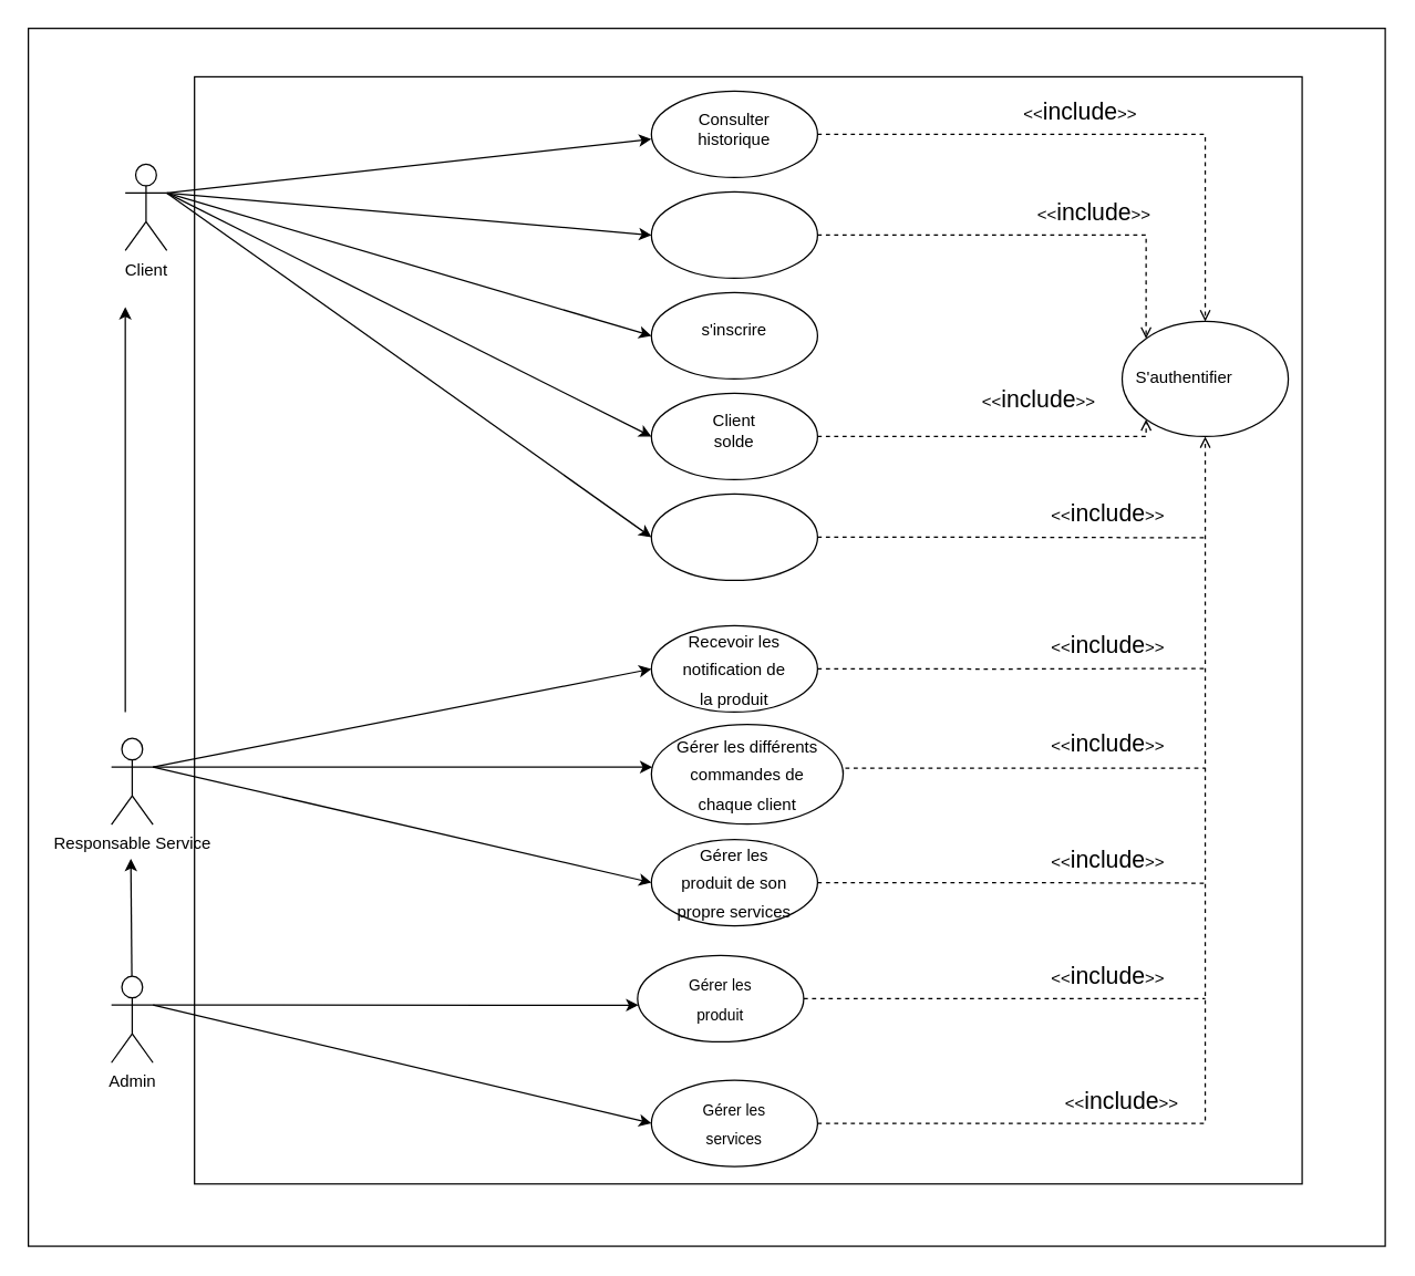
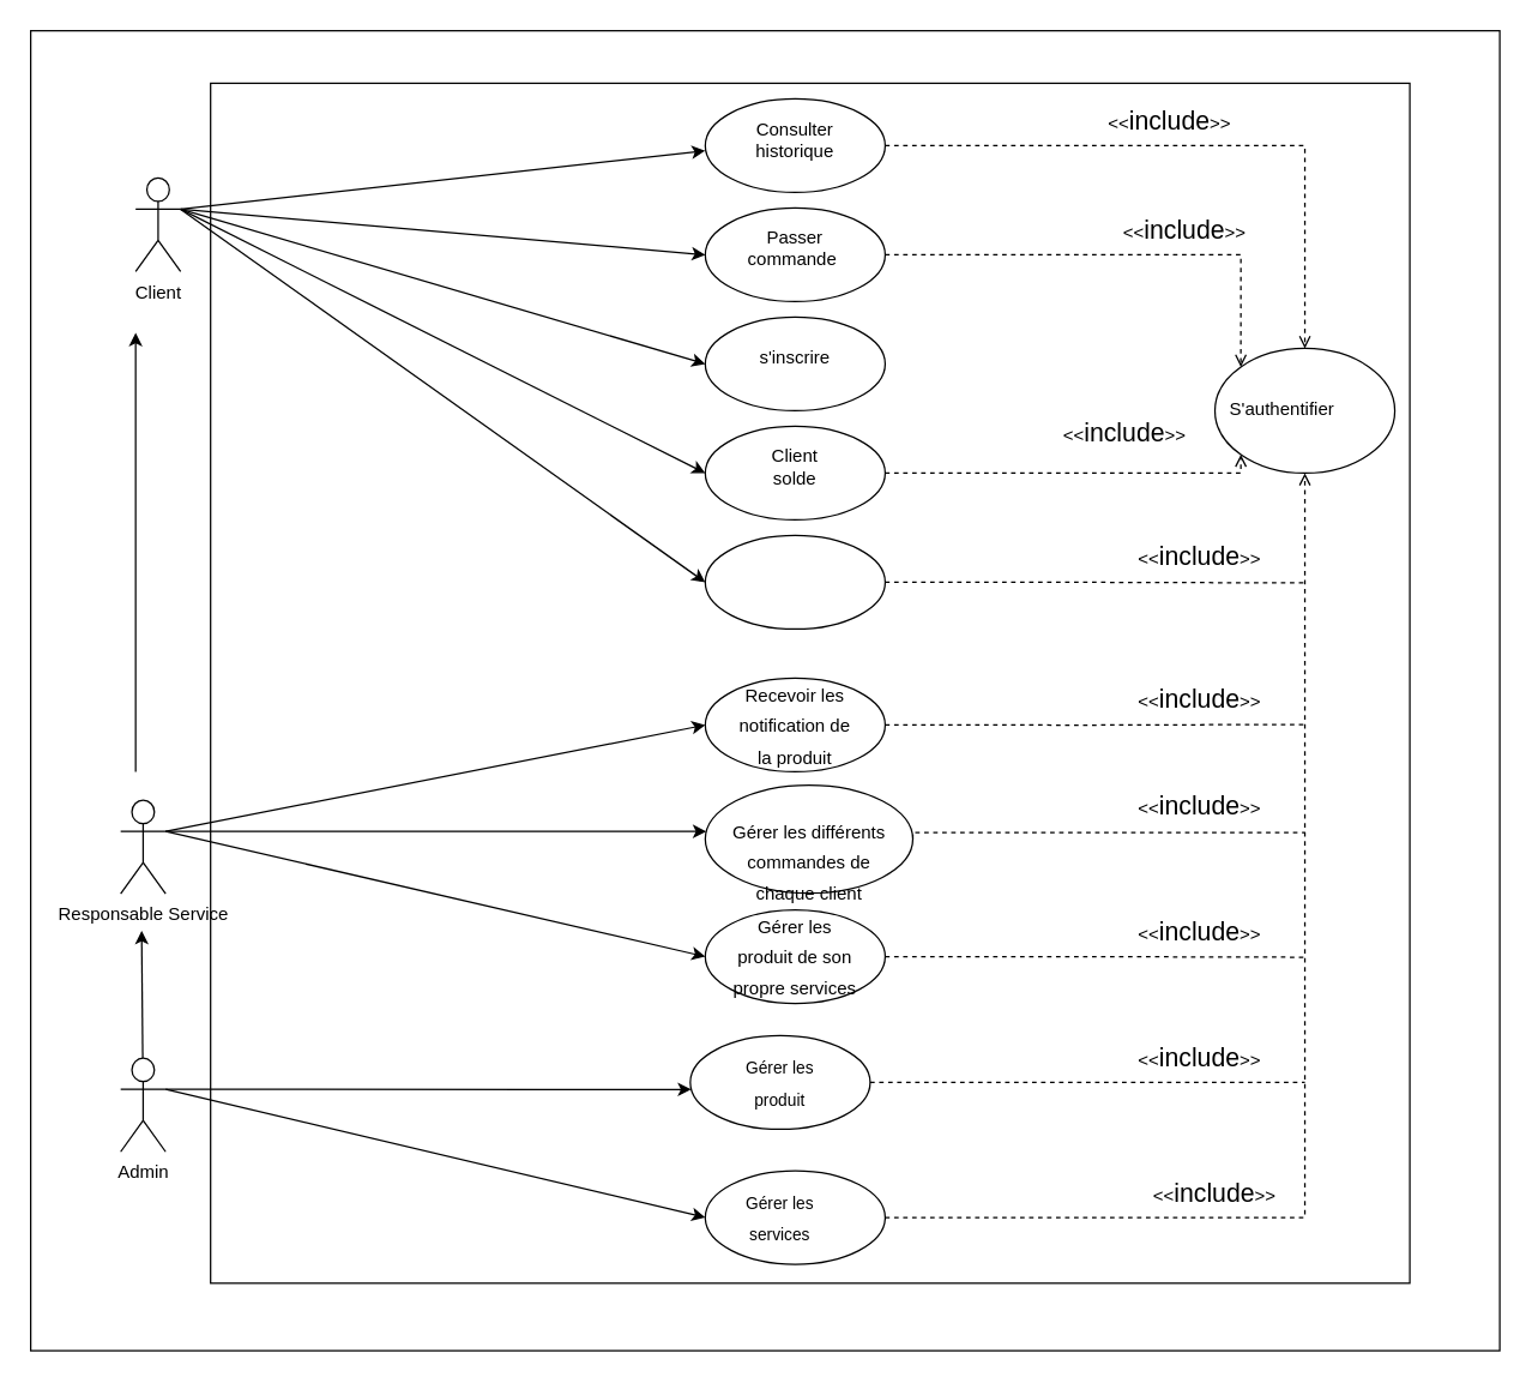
+ <mxCell id="24" value="Passer commande&amp;nbsp;" style="text;html=1;strokeColor=none;fillColor=none;align=center;verticalAlign=middle;whiteSpace=wrap;rounded=0;" parent="22" vertex="1"><mxGeometry x="30" y="15.596" width="60" height="23.394" as="geometry" /></mxCell>
- <mxCell id="60" value="&lt;font style=&quot;font-size: 12px;&quot;&gt;Gérer les différents commandes de chaque client&lt;/font&gt;" style="text;html=1;strokeColor=none;fillColor=none;align=center;verticalAlign=middle;whiteSpace=wrap;rounded=0;fontSize=17;" parent="58" vertex="1"><mxGeometry x="11.538" y="18.027" width="115.385" height="36.055" as="geometry" /></mxCell>
+ <mxCell id="60" value="&lt;font style=&quot;font-size: 12px;&quot;&gt;Gérer les différents commandes de chaque client&lt;/font&gt;" style="text;html=1;strokeColor=none;fillColor=none;align=center;verticalAlign=middle;whiteSpace=wrap;rounded=0;fontSize=17;" parent="58" vertex="1"><mxGeometry x="11.538" y="33.027" width="115.385" height="36.055" as="geometry" /></mxCell>
- <mxCell id="76" value="&lt;font style=&quot;font-size: 11px;&quot;&gt;Gérer les services&lt;/font&gt;" style="text;html=1;strokeColor=none;fillColor=none;align=center;verticalAlign=middle;whiteSpace=wrap;rounded=0;fontSize=17;" parent="1" vertex="1"><mxGeometry x="500" y="795.593" width="60" height="31.193" as="geometry" /></mxCell>
+ <mxCell id="76" value="&lt;font style=&quot;font-size: 11px;&quot;&gt;Gérer les services&lt;/font&gt;" style="text;html=1;strokeColor=none;fillColor=none;align=center;verticalAlign=middle;whiteSpace=wrap;rounded=0;fontSize=17;" parent="1" vertex="1"><mxGeometry x="490" y="795.593" width="60" height="31.193" as="geometry" /></mxCell>
